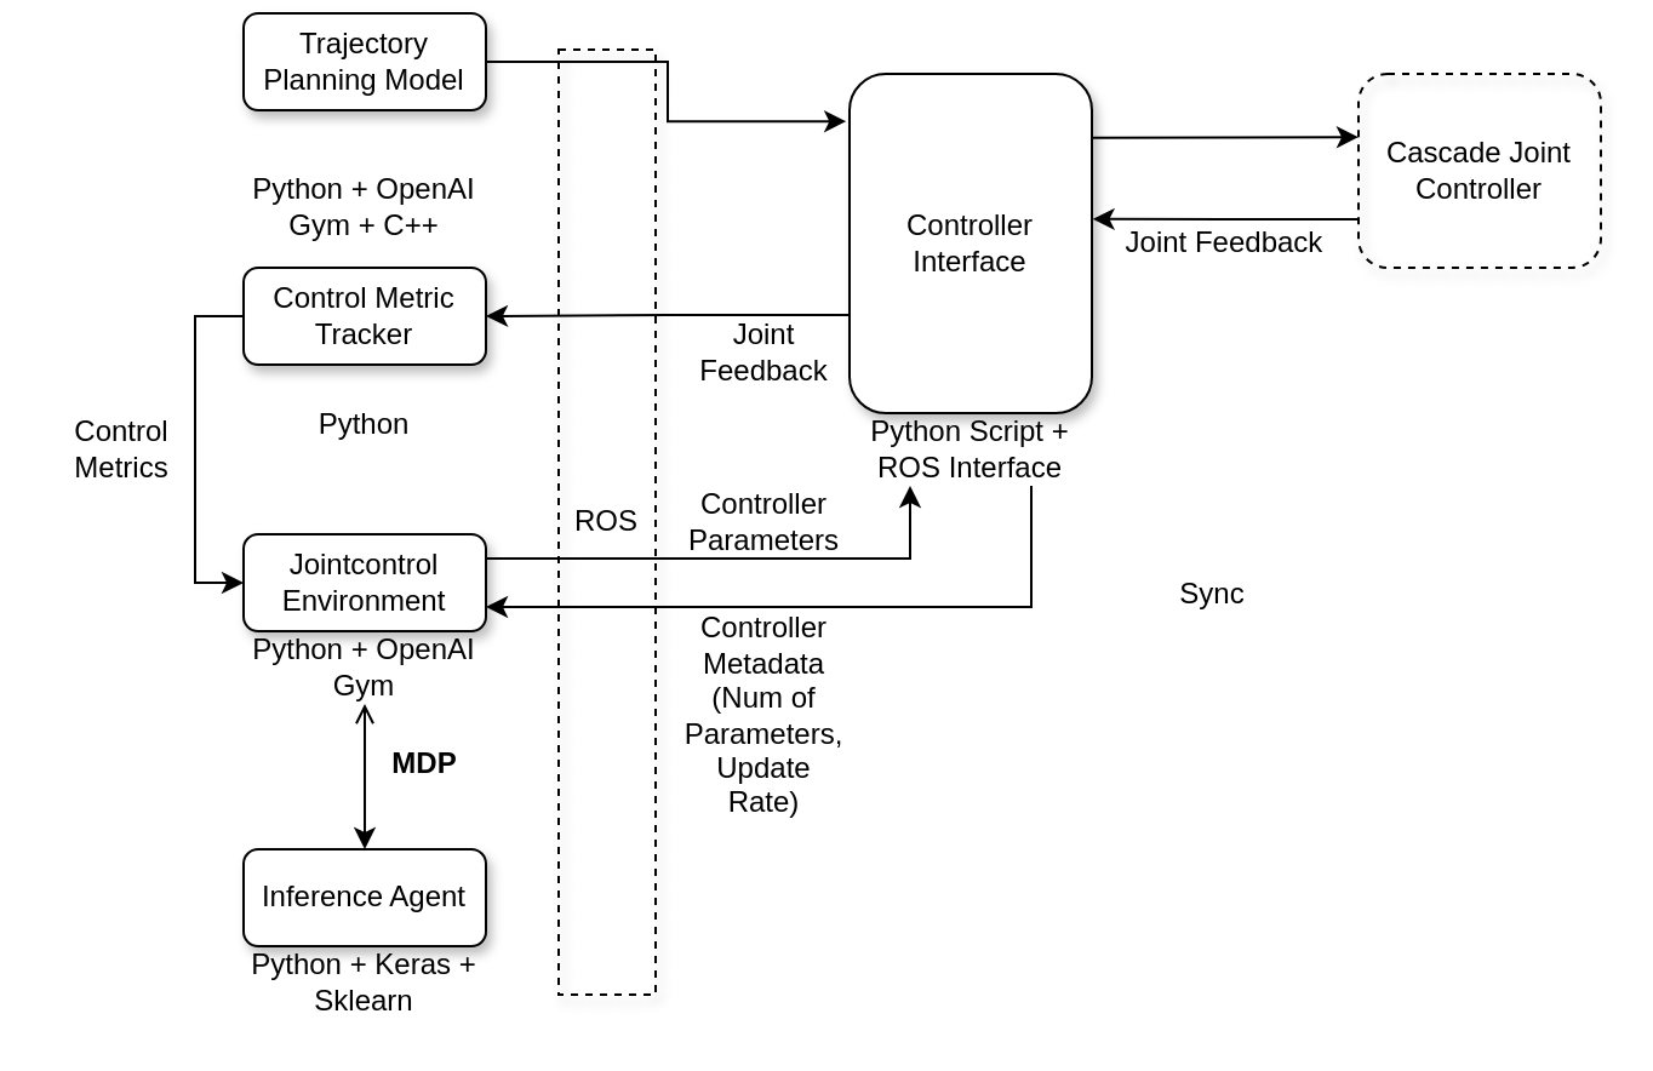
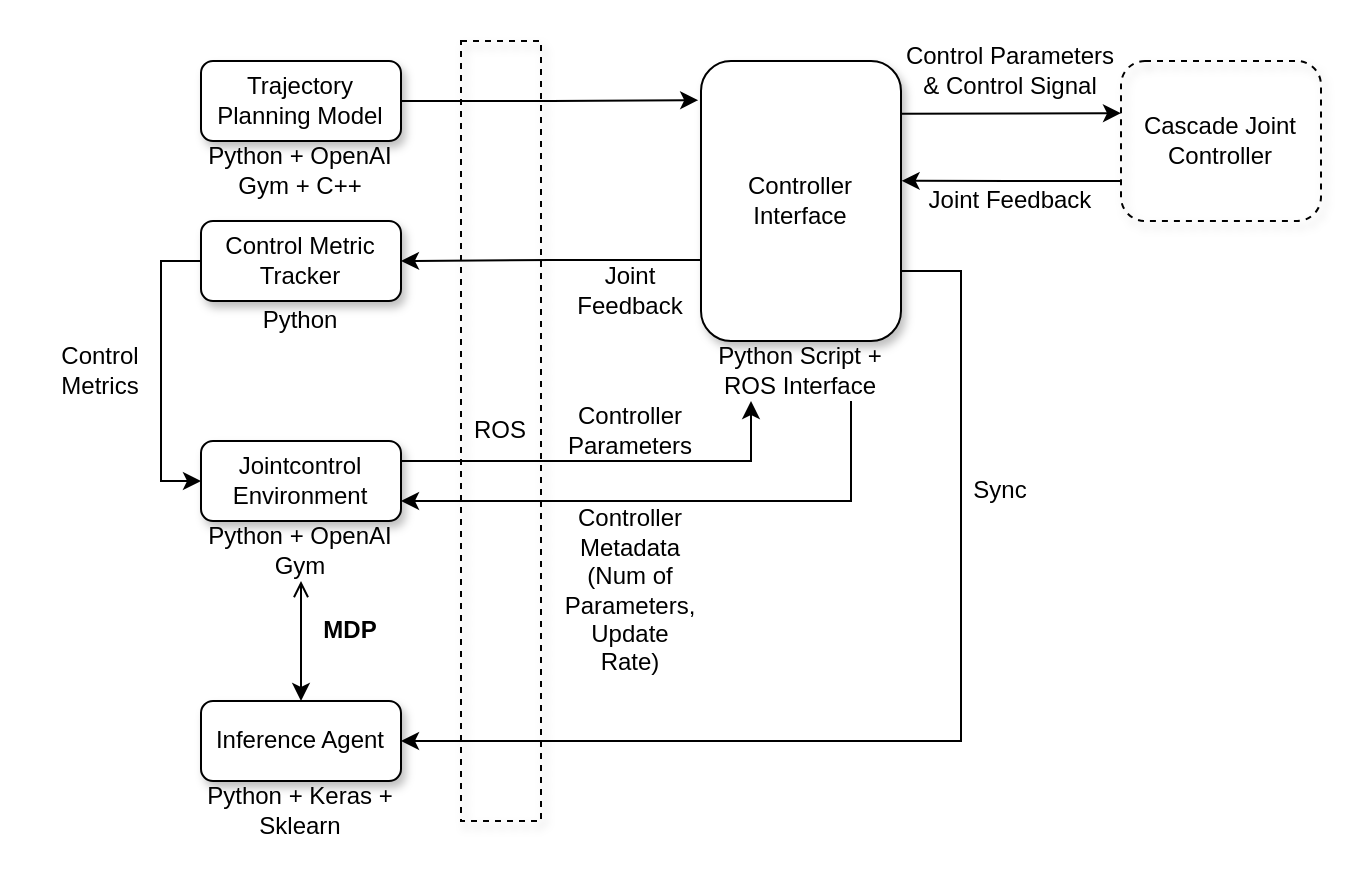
- <mxCell id="3" value="Trajectory Planning Model" style="rounded=1;whiteSpace=wrap;html=1;shadow=1;" vertex="1" parent="1"><mxGeometry x="100" y="5" width="100" height="40" as="geometry" /></mxCell>
+ <mxCell id="3" value="Trajectory Planning Model" style="rounded=1;whiteSpace=wrap;html=1;shadow=1;" vertex="1" parent="1"><mxGeometry x="100" y="30" width="100" height="40" as="geometry" /></mxCell>
+ <mxCell id="28" value="Control Parameters &amp;amp; Control Signal" style="text;html=1;strokeColor=none;fillColor=none;align=center;verticalAlign=middle;whiteSpace=wrap;rounded=0;shadow=1;dashed=1;" vertex="1" parent="1"><mxGeometry x="450" y="20" width="110" height="30" as="geometry" /></mxCell>
- <mxCell id="12" value="Python" style="text;html=1;strokeColor=none;fillColor=none;align=center;verticalAlign=middle;whiteSpace=wrap;rounded=0;shadow=1;" vertex="1" parent="1"><mxGeometry x="100" y="165" width="100" height="20" as="geometry" /></mxCell>
+ <mxCell id="12" value="Python" style="text;html=1;strokeColor=none;fillColor=none;align=center;verticalAlign=middle;whiteSpace=wrap;rounded=0;shadow=1;" vertex="1" parent="1"><mxGeometry x="100" y="150" width="100" height="20" as="geometry" /></mxCell>
+ <mxCell id="18" value="" style="endArrow=classic;html=1;rounded=0;edgeStyle=orthogonalEdgeStyle;exitX=1;exitY=0.75;exitDx=0;exitDy=0;entryX=1;entryY=0.5;entryDx=0;entryDy=0;" edge="1" parent="1" source="7" target="21"><mxGeometry relative="1" as="geometry"><mxPoint x="827" y="170" as="sourcePoint" /><mxPoint x="827" y="220" as="targetPoint" /><Array as="points"><mxPoint x="480" y="135" /><mxPoint x="480" y="370" /></Array></mxGeometry></mxCell>
